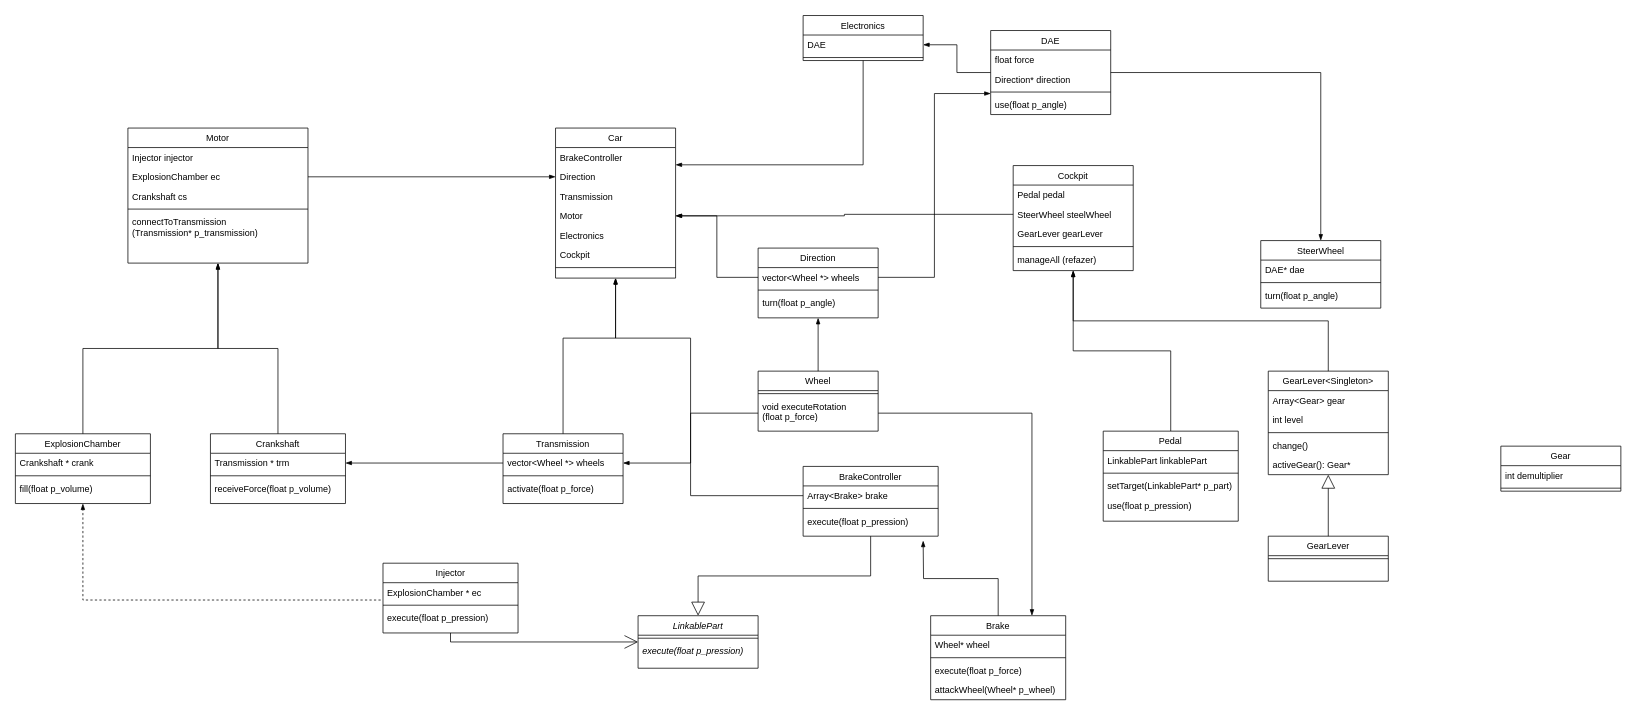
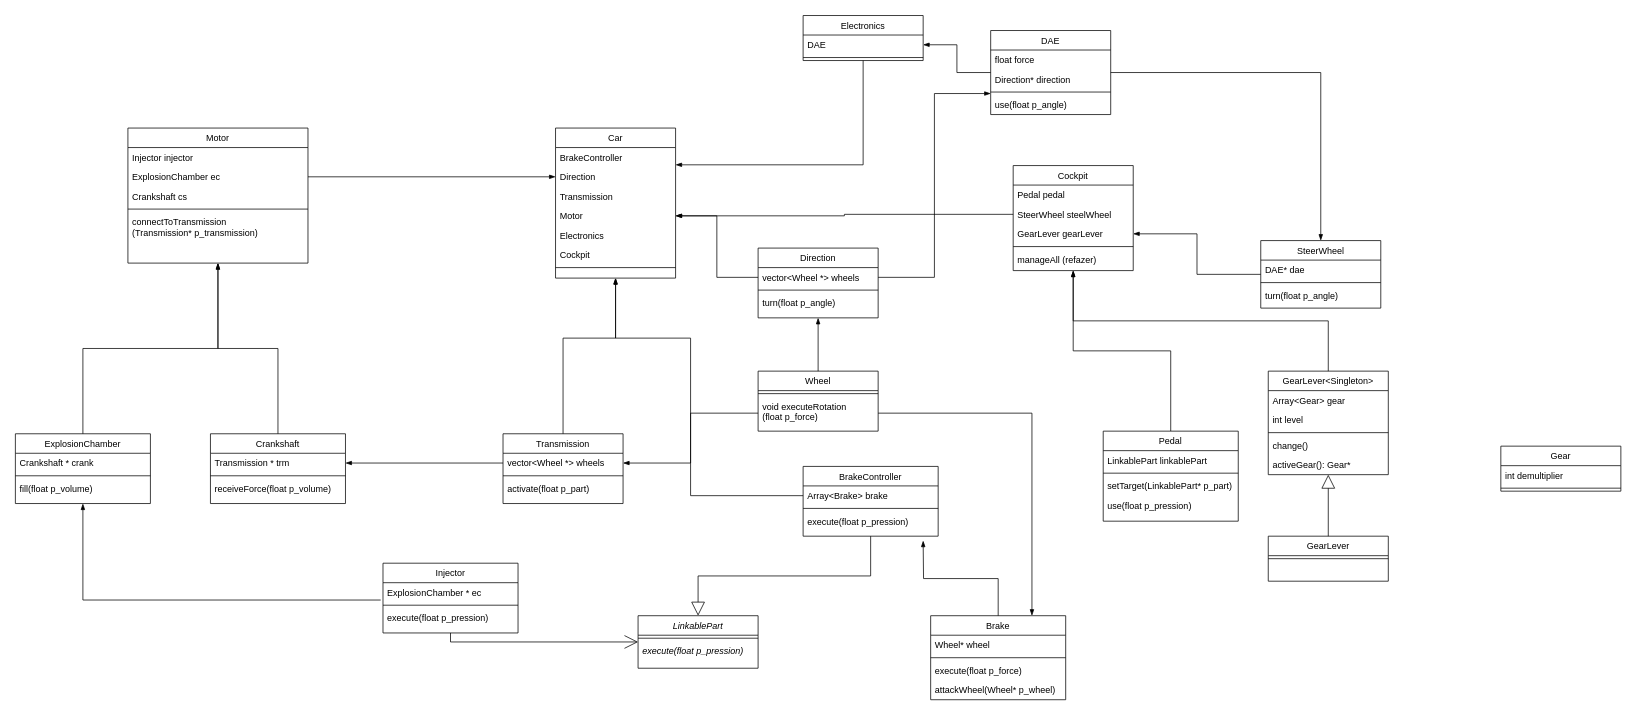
+ <mxCell id="90" value="" style="edgeStyle=orthogonalEdgeStyle;rounded=0;orthogonalLoop=1;jettySize=auto;html=1;endArrow=blockThin;endFill=1;" edge="1" parent="1" source="91" target="68"><mxGeometry relative="1" as="geometry" /></mxCell>
- <mxCell id="23" value="activate(float p_force)" style="text;align=left;verticalAlign=top;spacingLeft=4;spacingRight=4;overflow=hidden;rotatable=0;points=[[0,0.5],[1,0.5]];portConstraint=eastwest;" parent="20" vertex="1"><mxGeometry y="60" width="160" height="26" as="geometry" /></mxCell>
+ <mxCell id="23" value="activate(float p_part)" style="text;align=left;verticalAlign=top;spacingLeft=4;spacingRight=4;overflow=hidden;rotatable=0;points=[[0,0.5],[1,0.5]];portConstraint=eastwest;" parent="20" vertex="1"><mxGeometry y="60" width="160" height="26" as="geometry" /></mxCell>
- <mxCell id="103" value="" style="edgeStyle=orthogonalEdgeStyle;rounded=0;orthogonalLoop=1;jettySize=auto;html=1;exitX=-0.017;exitY=0.889;exitDx=0;exitDy=0;endArrow=blockThin;endFill=1;entryX=0.5;entryY=1;entryDx=0;entryDy=0;exitPerimeter=0;dashed=1;" edge="1" parent="1" source="72" target="24"><mxGeometry relative="1" as="geometry"><mxPoint x="560" y="543" as="sourcePoint" /><mxPoint x="470" y="627" as="targetPoint" /></mxGeometry></mxCell>
+ <mxCell id="103" value="" style="edgeStyle=orthogonalEdgeStyle;rounded=0;orthogonalLoop=1;jettySize=auto;html=1;exitX=-0.017;exitY=0.889;exitDx=0;exitDy=0;endArrow=blockThin;endFill=1;entryX=0.5;entryY=1;entryDx=0;entryDy=0;exitPerimeter=0;" edge="1" parent="1" source="72" target="24"><mxGeometry relative="1" as="geometry"><mxPoint x="560" y="543" as="sourcePoint" /><mxPoint x="470" y="627" as="targetPoint" /></mxGeometry></mxCell>
